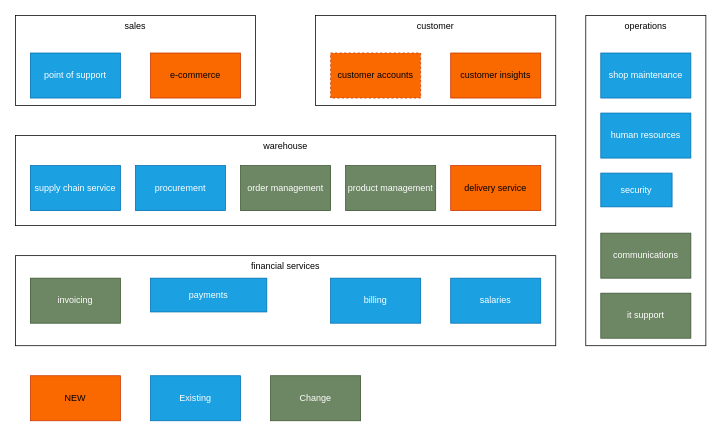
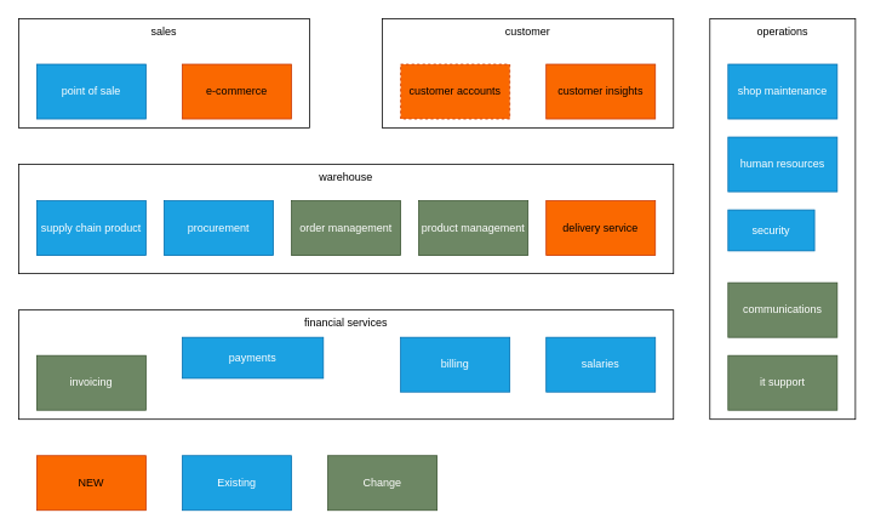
- <mxCell id="7" value="point of support" style="whiteSpace=wrap;html=1;fillColor=#1ba1e2;fontColor=#ffffff;strokeColor=#006EAF;" parent="1" vertex="1"><mxGeometry x="40" y="70" width="120" height="60" as="geometry" /></mxCell>
+ <mxCell id="7" value="point of sale" style="whiteSpace=wrap;html=1;fillColor=#1ba1e2;fontColor=#ffffff;strokeColor=#006EAF;" parent="1" vertex="1"><mxGeometry x="40" y="70" width="120" height="60" as="geometry" /></mxCell>
- <mxCell id="11" value="supply chain service" style="whiteSpace=wrap;html=1;fillColor=#1ba1e2;fontColor=#ffffff;strokeColor=#006EAF;" parent="1" vertex="1"><mxGeometry x="40" y="220" width="120" height="60" as="geometry" /></mxCell>
+ <mxCell id="11" value="supply chain product" style="whiteSpace=wrap;html=1;fillColor=#1ba1e2;fontColor=#ffffff;strokeColor=#006EAF;" parent="1" vertex="1"><mxGeometry x="40" y="220" width="120" height="60" as="geometry" /></mxCell>
- <mxCell id="16" value="invoicing" style="whiteSpace=wrap;html=1;fillColor=#6d8764;fontColor=#ffffff;strokeColor=#3A5431;" parent="1" vertex="1"><mxGeometry x="40" y="370" width="120" height="60" as="geometry" /></mxCell>
+ <mxCell id="16" value="invoicing" style="whiteSpace=wrap;html=1;fillColor=#6d8764;fontColor=#ffffff;strokeColor=#3A5431;" parent="1" vertex="1"><mxGeometry x="40" y="390" width="120" height="60" as="geometry" /></mxCell>
